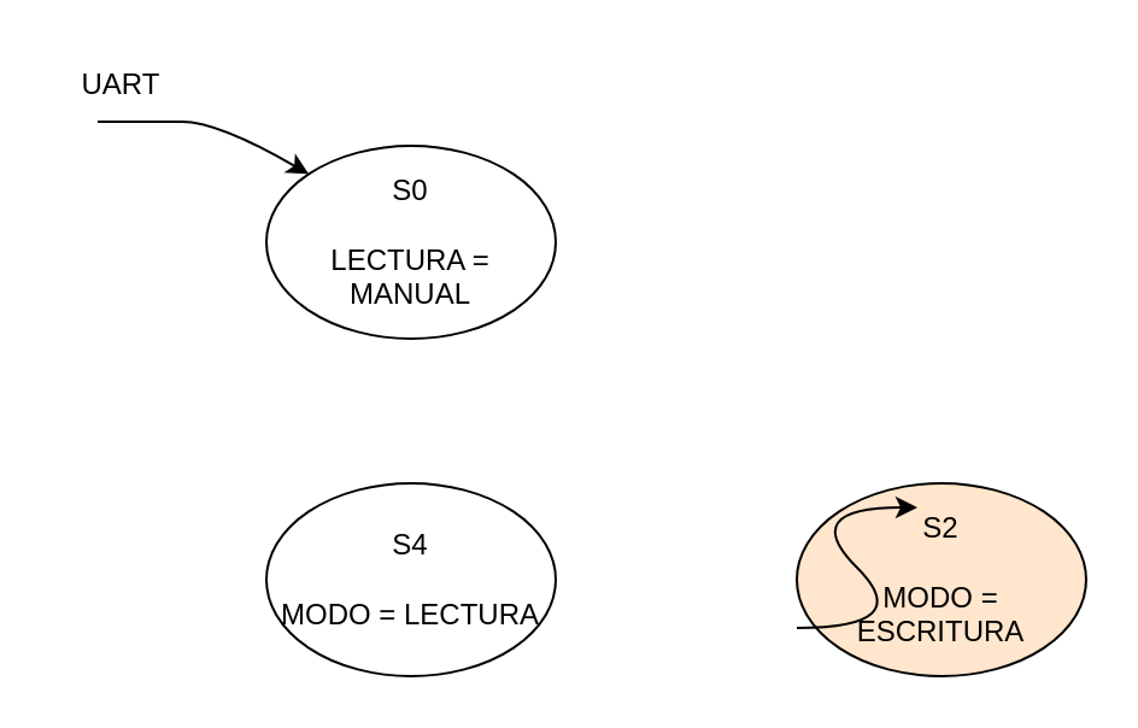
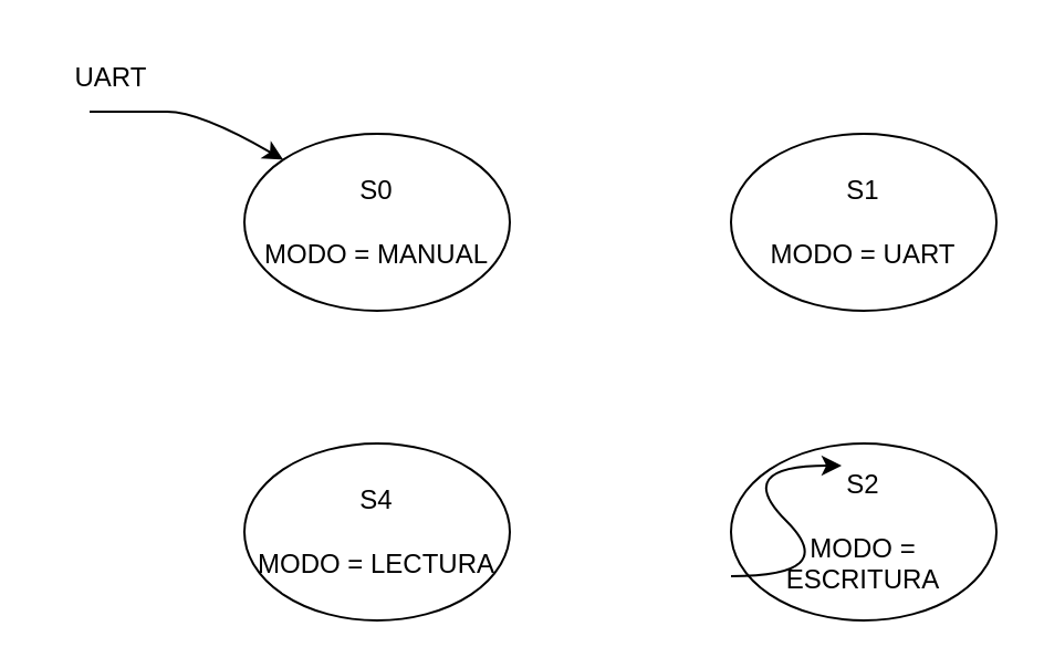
- <mxCell id="2" value="S0&lt;div&gt;&lt;br&gt;&lt;/div&gt;&lt;div&gt;LECTURA = MANUAL&lt;/div&gt;" style="ellipse;whiteSpace=wrap;html=1;" vertex="1" parent="1"><mxGeometry x="110" y="60" width="120" height="80" as="geometry" /></mxCell>
+ <mxCell id="2" value="S0&lt;div&gt;&lt;br&gt;&lt;/div&gt;&lt;div&gt;MODO = MANUAL&lt;/div&gt;" style="ellipse;whiteSpace=wrap;html=1;" vertex="1" parent="1"><mxGeometry x="110" y="60" width="120" height="80" as="geometry" /></mxCell>
+ <mxCell id="3" value="S1&lt;div&gt;&lt;br&gt;&lt;/div&gt;&lt;div&gt;MODO = UART&lt;/div&gt;" style="ellipse;whiteSpace=wrap;html=1;" vertex="1" parent="1"><mxGeometry x="330" y="60" width="120" height="80" as="geometry" /></mxCell>
- <mxCell id="4" value="S2&lt;div&gt;&lt;br&gt;&lt;/div&gt;&lt;div&gt;MODO = ESCRITURA&lt;/div&gt;" style="ellipse;whiteSpace=wrap;html=1;fillColor=#ffe6cc;" vertex="1" parent="1"><mxGeometry x="330" y="200" width="120" height="80" as="geometry" /></mxCell>
+ <mxCell id="4" value="S2&lt;div&gt;&lt;br&gt;&lt;/div&gt;&lt;div&gt;MODO = ESCRITURA&lt;/div&gt;" style="ellipse;whiteSpace=wrap;html=1;" vertex="1" parent="1"><mxGeometry x="330" y="200" width="120" height="80" as="geometry" /></mxCell>
